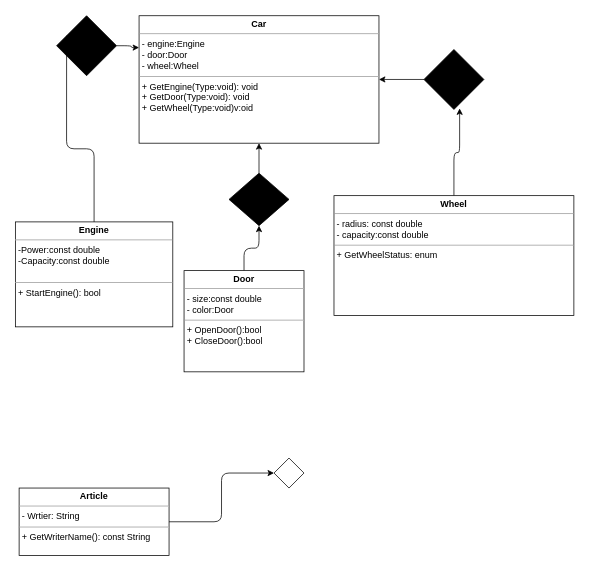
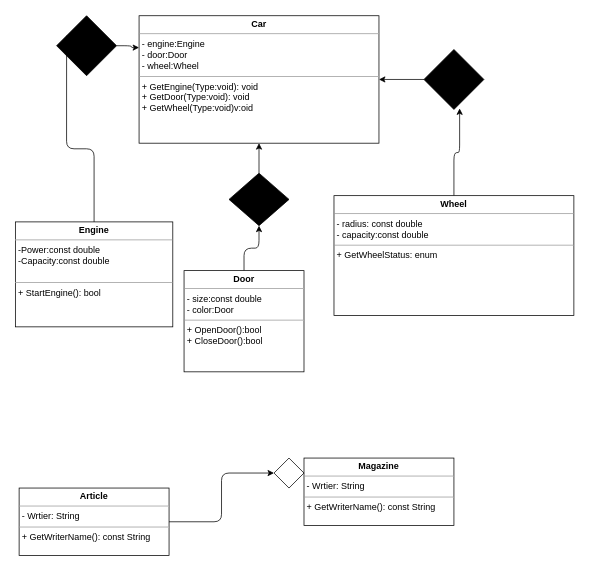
+ <mxCell id="17" value="&lt;p style=&quot;margin:0px;margin-top:4px;text-align:center;&quot;&gt;&lt;b&gt;Magazine&lt;/b&gt;&lt;/p&gt;&lt;hr size=&quot;1&quot;&gt;&lt;p style=&quot;margin:0px;margin-left:4px;&quot;&gt;- Wrtier: String&lt;/p&gt;&lt;hr size=&quot;1&quot;&gt;&lt;p style=&quot;margin:0px;margin-left:4px;&quot;&gt;+ GetWriterName(): const String&lt;/p&gt;" style="verticalAlign=top;align=left;overflow=fill;fontSize=12;fontFamily=Helvetica;html=1;strokeColor=default;fillColor=none;" vertex="1" parent="1"><mxGeometry x="405" y="610" width="200" height="90" as="geometry" /></mxCell>
